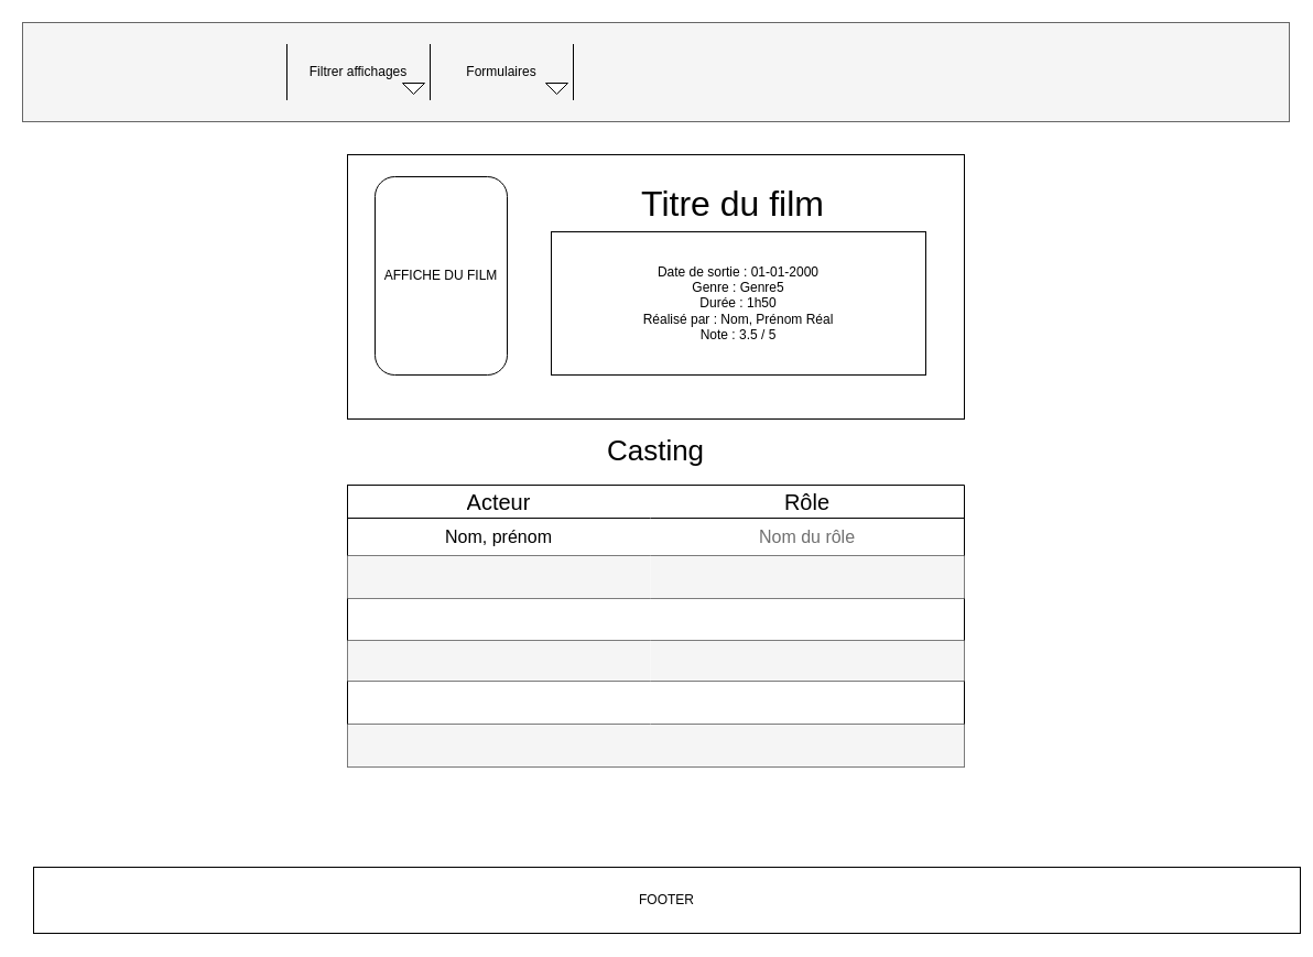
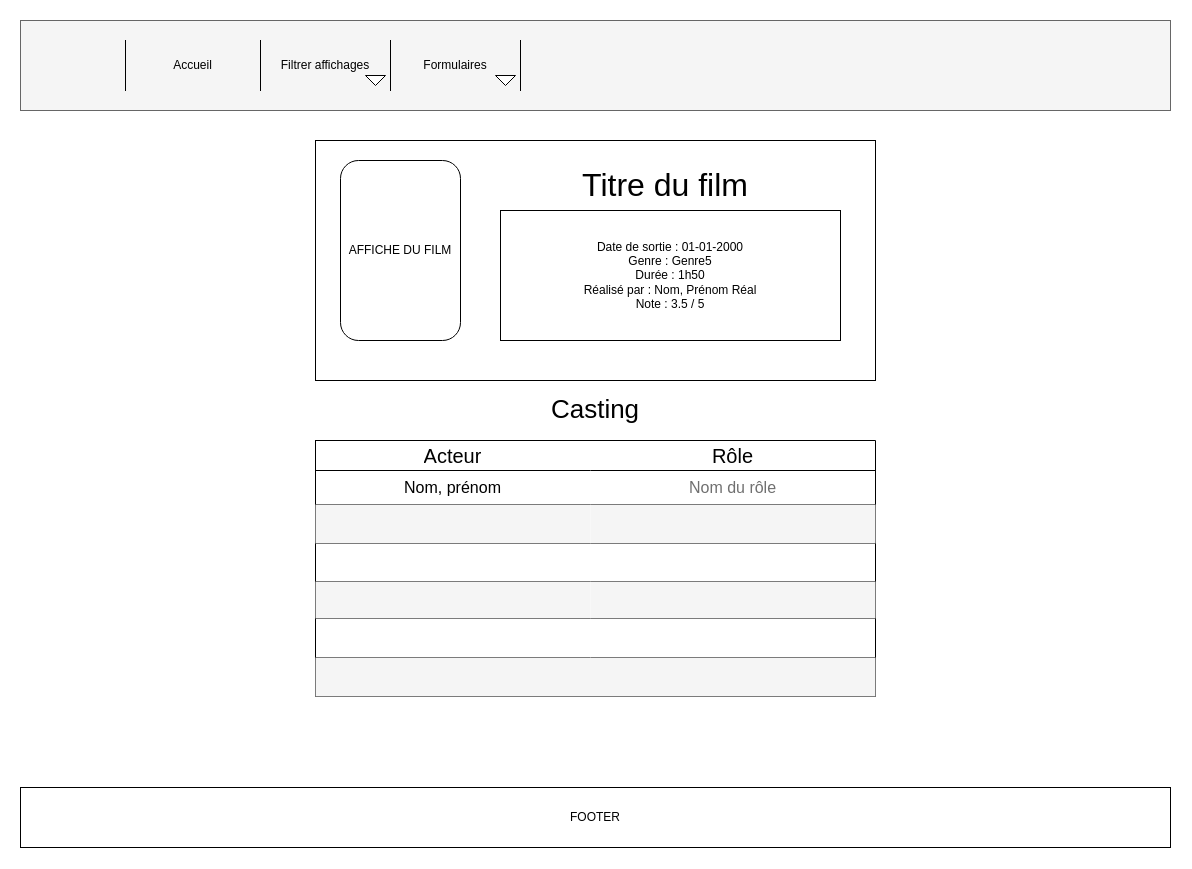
+ <mxCell id="6" value="&lt;p style=&quot;line-height: 120%;&quot;&gt;Accueil&lt;/p&gt;" style="shape=partialRectangle;whiteSpace=wrap;html=1;bottom=0;top=0;fillColor=none;" vertex="1" parent="1"><mxGeometry x="125" y="40" width="135" height="50" as="geometry" /></mxCell>
- <mxCell id="3" value="FOOTER" style="rounded=0;whiteSpace=wrap;html=1;resizeWidth=0;" vertex="1" parent="1"><mxGeometry x="30" y="787" width="1150" height="60" as="geometry" /></mxCell>
+ <mxCell id="3" value="FOOTER" style="rounded=0;whiteSpace=wrap;html=1;resizeWidth=0;" vertex="1" parent="1"><mxGeometry x="20" y="787" width="1150" height="60" as="geometry" /></mxCell>
